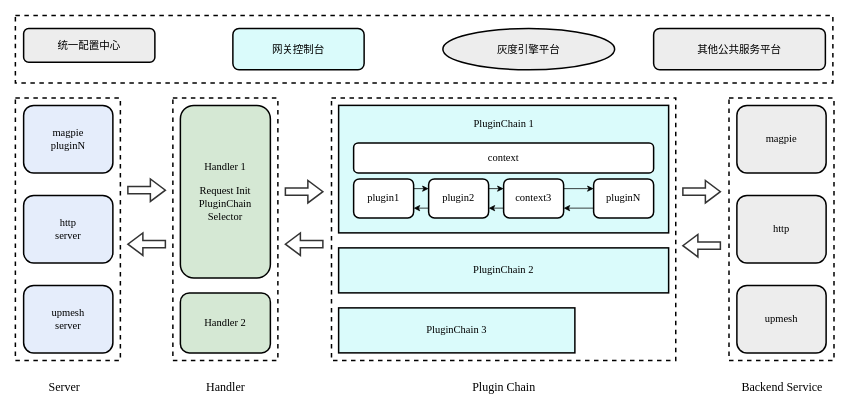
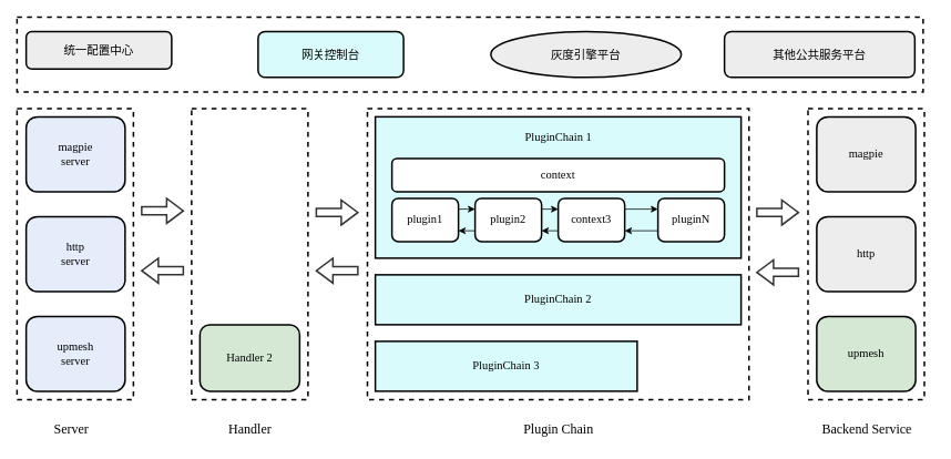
- <mxCell id="8" value="magpie&lt;br&gt;pluginN" style="rounded=1;whiteSpace=wrap;html=1;strokeColor=#000000;strokeWidth=2;fontFamily=Verdana;fontSize=14;fillColor=#E5EDFB;" vertex="1" parent="1"><mxGeometry x="31" y="140" width="119" height="90" as="geometry" /></mxCell>
+ <mxCell id="8" value="magpie&lt;br&gt;server" style="rounded=1;whiteSpace=wrap;html=1;strokeColor=#000000;strokeWidth=2;fontFamily=Verdana;fontSize=14;fillColor=#E5EDFB;" vertex="1" parent="1"><mxGeometry x="31" y="140" width="119" height="90" as="geometry" /></mxCell>
- <mxCell id="9" value="Handler 1&lt;br&gt;&lt;br&gt;Request Init&lt;br&gt;PluginChain&lt;br&gt;Selector" style="rounded=1;whiteSpace=wrap;html=1;strokeColor=#000000;strokeWidth=2;fontFamily=Verdana;fontSize=14;fillColor=#D5E8D4;" vertex="1" parent="1"><mxGeometry x="240" y="140" width="120" height="230" as="geometry" /></mxCell>
- <mxCell id="30" value="upmesh" style="rounded=1;whiteSpace=wrap;html=1;strokeColor=#000000;strokeWidth=2;fontFamily=Verdana;fontSize=14;fillColor=#EDEDED;" vertex="1" parent="1"><mxGeometry x="982" y="380" width="119" height="90" as="geometry" /></mxCell>
+ <mxCell id="30" value="upmesh" style="rounded=1;whiteSpace=wrap;html=1;strokeColor=#000000;strokeWidth=2;fontFamily=Verdana;fontSize=14;fillColor=#d5e8d4;" vertex="1" parent="1"><mxGeometry x="982" y="380" width="119" height="90" as="geometry" /></mxCell>
